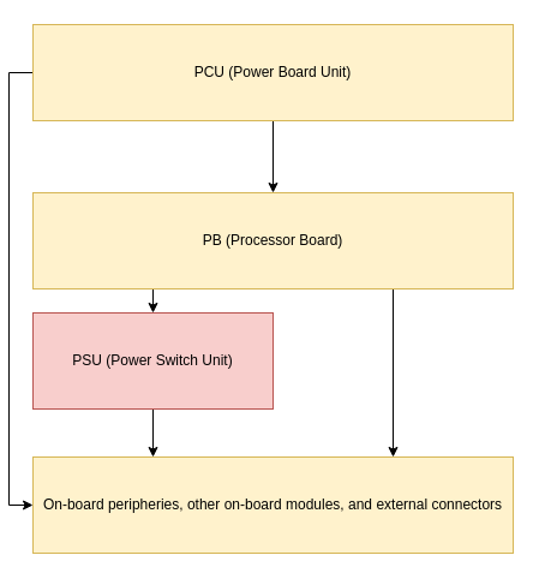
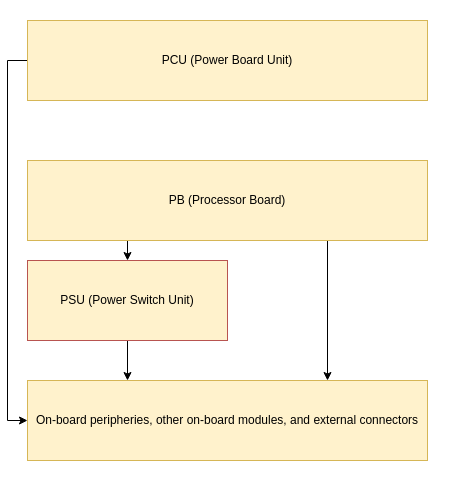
- <mxCell id="2" style="edgeStyle=orthogonalEdgeStyle;rounded=0;orthogonalLoop=1;jettySize=auto;html=1;exitX=0.5;exitY=1;exitDx=0;exitDy=0;entryX=0.5;entryY=0;entryDx=0;entryDy=0;" edge="1" parent="1" source="4" target="7"><mxGeometry relative="1" as="geometry" /></mxCell>
- <mxCell id="10" value="PSU (Power Switch Unit)" style="rounded=0;whiteSpace=wrap;html=1;fillColor=#f8cecc;strokeColor=#b85450;" vertex="1" parent="1"><mxGeometry x="20" y="260" width="200" height="80" as="geometry" /></mxCell>
+ <mxCell id="10" value="PSU (Power Switch Unit)" style="rounded=0;whiteSpace=wrap;html=1;fillColor=#fff2cc;strokeColor=#b85450;" vertex="1" parent="1"><mxGeometry x="20" y="260" width="200" height="80" as="geometry" /></mxCell>
